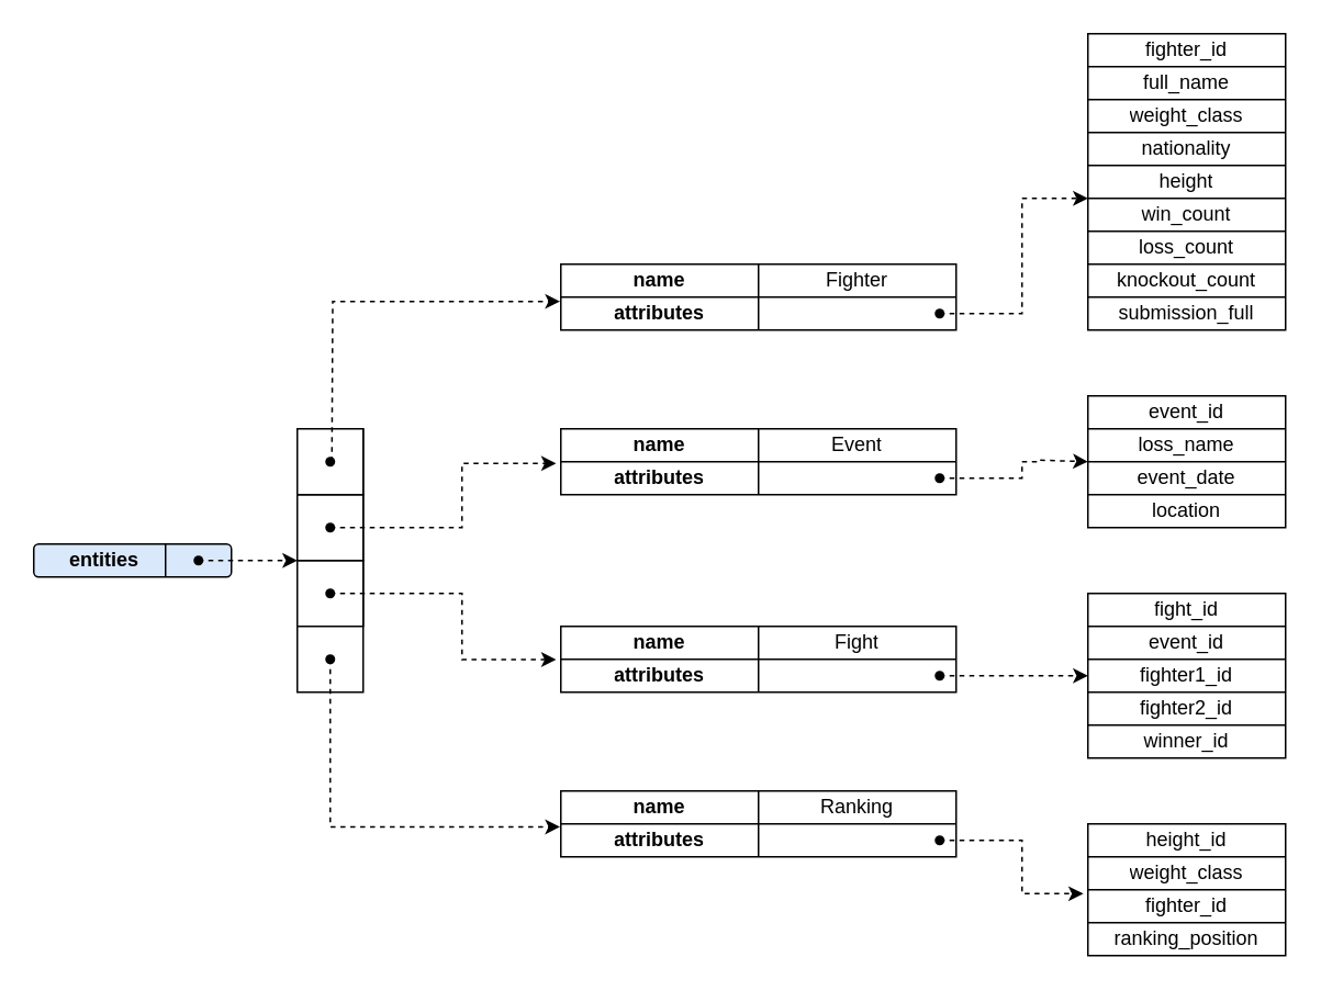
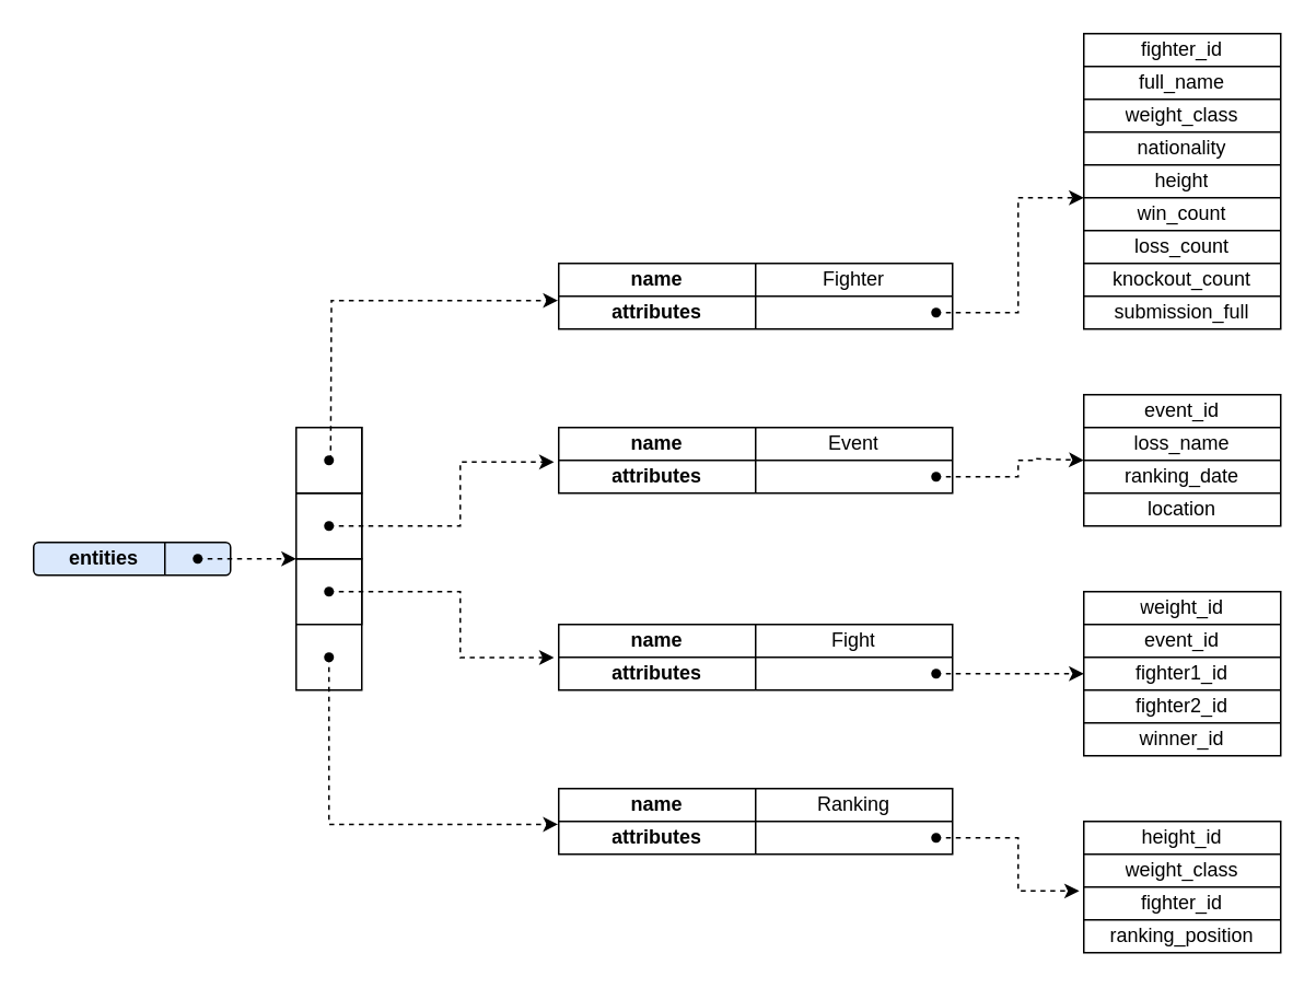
- <mxCell id="65" value="event_date" style="shape=partialRectangle;html=1;whiteSpace=wrap;connectable=0;strokeColor=inherit;overflow=hidden;fillColor=none;top=0;left=0;bottom=0;right=0;pointerEvents=1;" parent="64" vertex="1"><mxGeometry width="120" height="20" as="geometry"><mxRectangle width="120" height="20" as="alternateBounds" /></mxGeometry></mxCell>
+ <mxCell id="65" value="ranking_date" style="shape=partialRectangle;html=1;whiteSpace=wrap;connectable=0;strokeColor=inherit;overflow=hidden;fillColor=none;top=0;left=0;bottom=0;right=0;pointerEvents=1;" parent="64" vertex="1"><mxGeometry width="120" height="20" as="geometry"><mxRectangle width="120" height="20" as="alternateBounds" /></mxGeometry></mxCell>
- <mxCell id="70" value="fight_id" style="shape=partialRectangle;html=1;whiteSpace=wrap;connectable=0;strokeColor=inherit;overflow=hidden;fillColor=none;top=0;left=0;bottom=0;right=0;pointerEvents=1;" parent="69" vertex="1"><mxGeometry width="120" height="20" as="geometry"><mxRectangle width="120" height="20" as="alternateBounds" /></mxGeometry></mxCell>
+ <mxCell id="70" value="weight_id" style="shape=partialRectangle;html=1;whiteSpace=wrap;connectable=0;strokeColor=inherit;overflow=hidden;fillColor=none;top=0;left=0;bottom=0;right=0;pointerEvents=1;" parent="69" vertex="1"><mxGeometry width="120" height="20" as="geometry"><mxRectangle width="120" height="20" as="alternateBounds" /></mxGeometry></mxCell>
